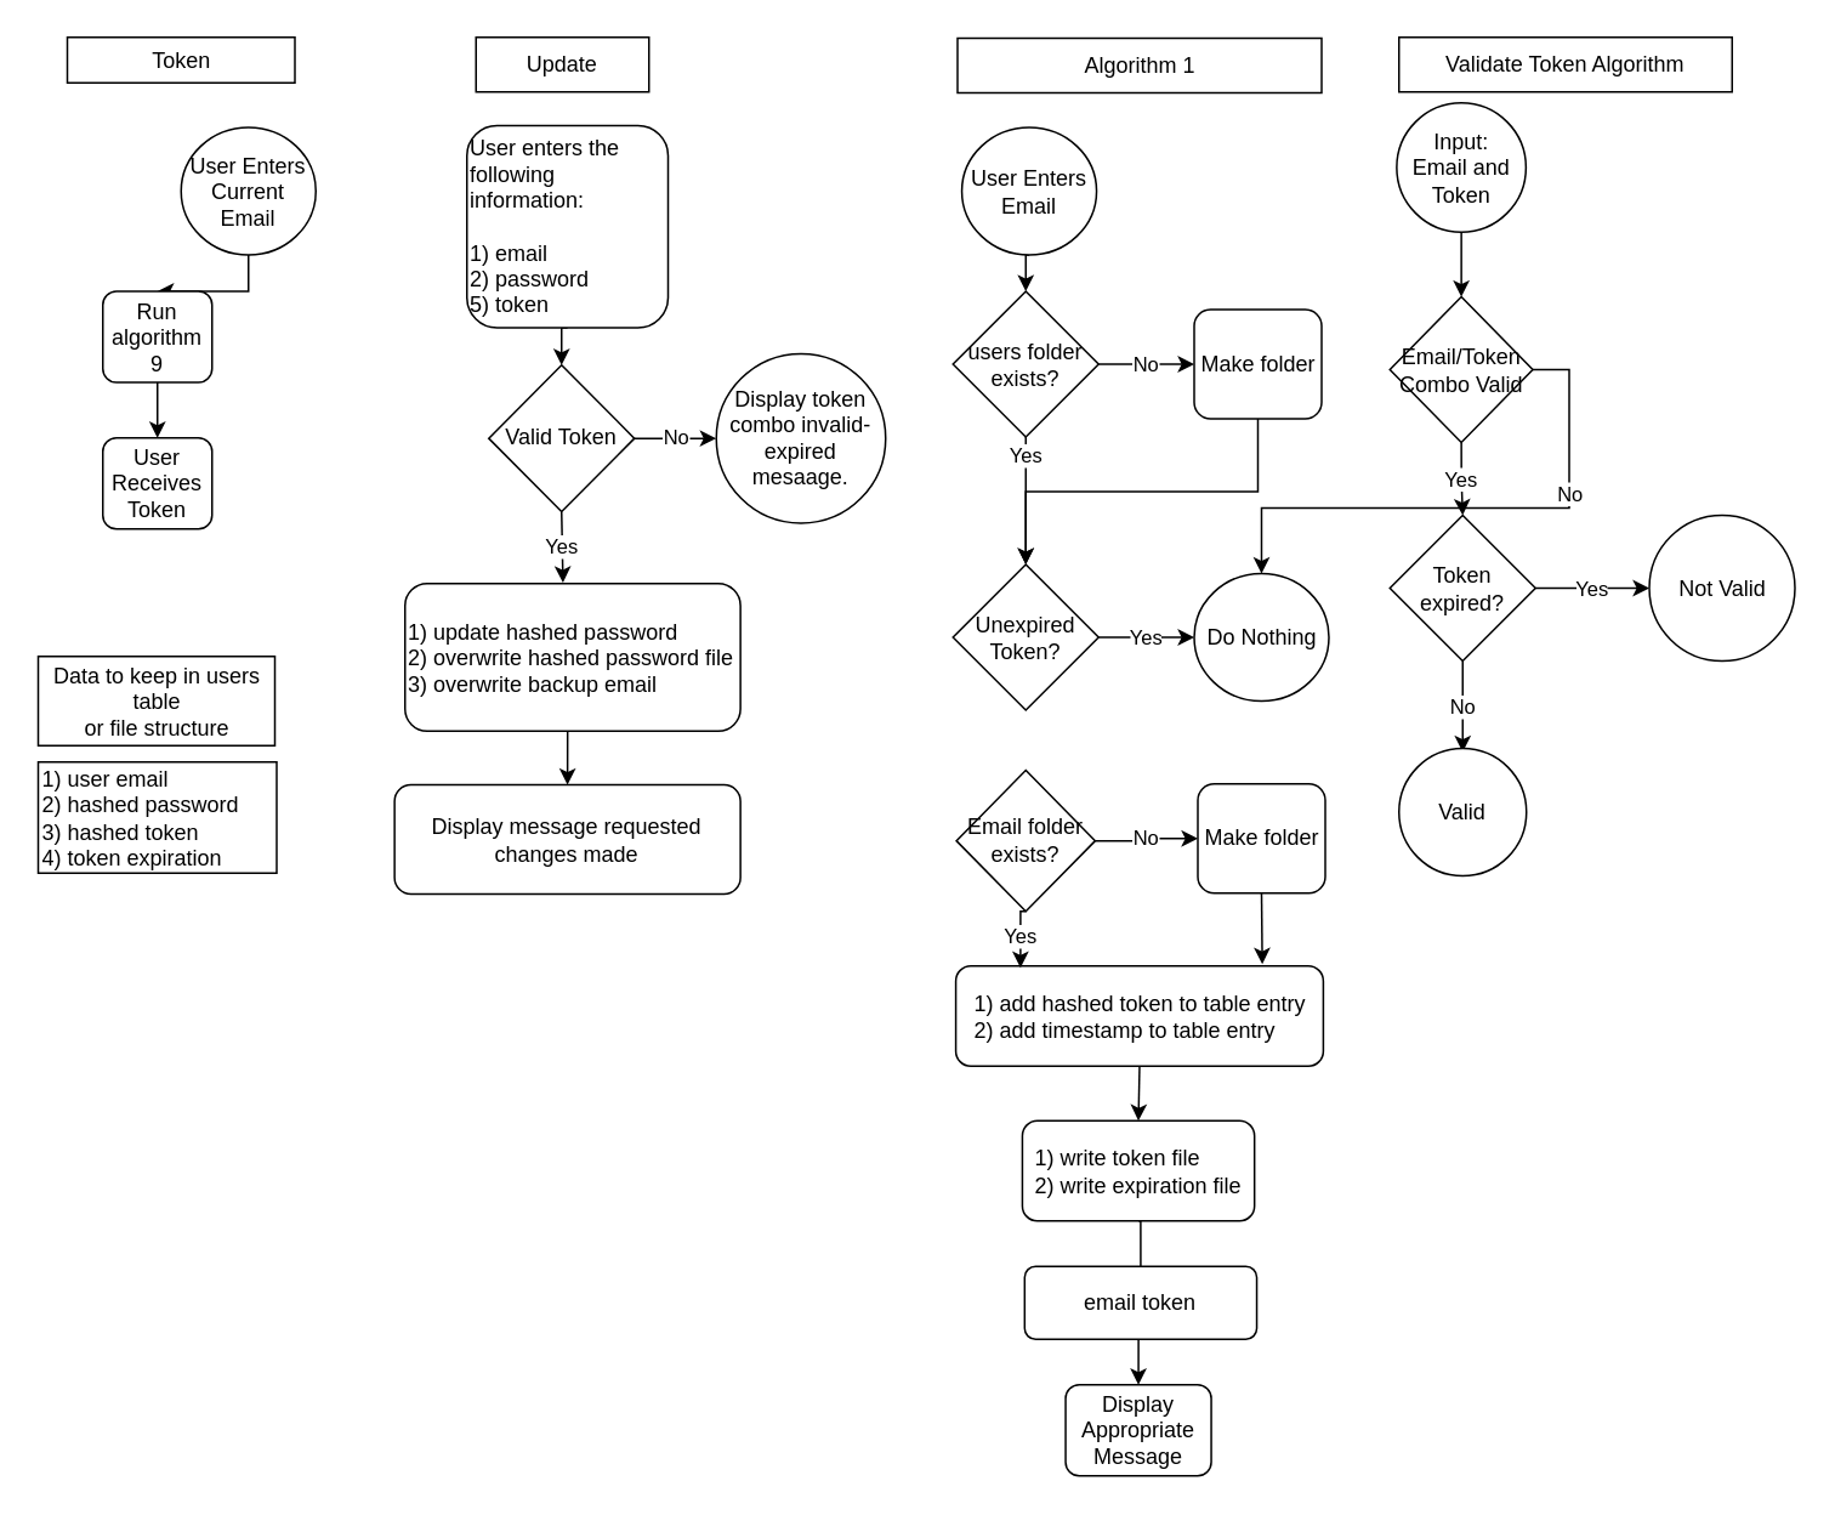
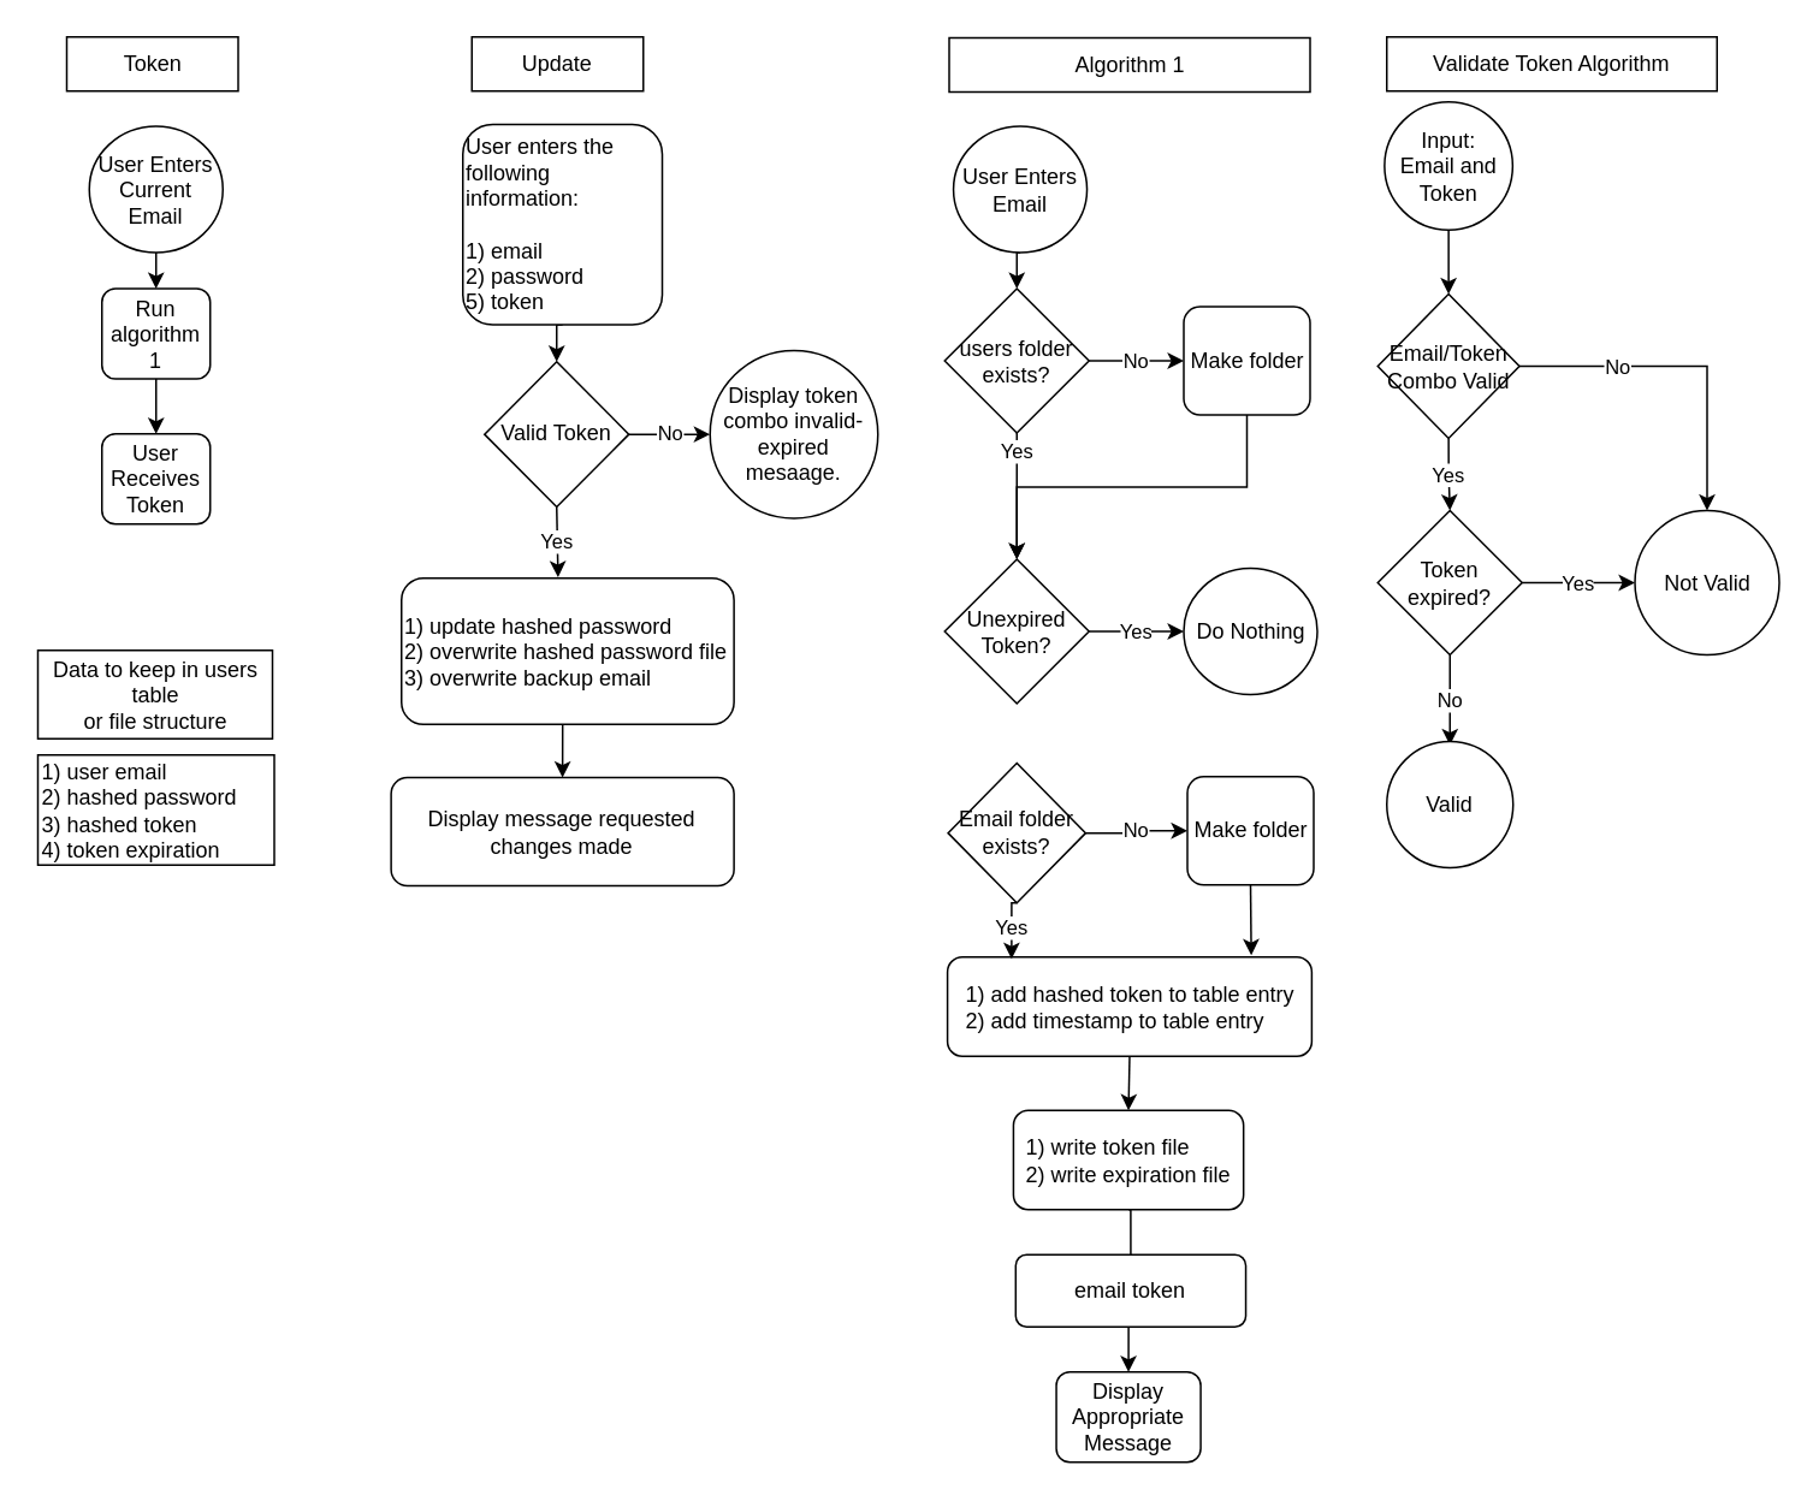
- <mxCell id="7" value="Token" style="rounded=0;whiteSpace=wrap;html=1;align=center;" parent="1" vertex="1"><mxGeometry x="36.5" y="20" width="125" height="25" as="geometry" /></mxCell>
+ <mxCell id="7" value="Token" style="rounded=0;whiteSpace=wrap;html=1;align=center;" parent="1" vertex="1"><mxGeometry x="36.5" y="20" width="95" height="30" as="geometry" /></mxCell>
- <mxCell id="40" value="User Enters Current Email" style="ellipse;whiteSpace=wrap;html=1;" parent="1" vertex="1"><mxGeometry x="99" y="69.5" width="74" height="70" as="geometry" /></mxCell>
+ <mxCell id="40" value="User Enters Current Email" style="ellipse;whiteSpace=wrap;html=1;" parent="1" vertex="1"><mxGeometry x="49" y="69.5" width="74" height="70" as="geometry" /></mxCell>
- <mxCell id="42" value="Run algorithm 9" style="rounded=1;whiteSpace=wrap;html=1;" parent="1" vertex="1"><mxGeometry x="56" y="159.5" width="60" height="50" as="geometry" /></mxCell>
+ <mxCell id="42" value="Run algorithm 1" style="rounded=1;whiteSpace=wrap;html=1;" parent="1" vertex="1"><mxGeometry x="56" y="159.5" width="60" height="50" as="geometry" /></mxCell>
- <mxCell id="10" value="No" style="edgeStyle=orthogonalEdgeStyle;rounded=0;orthogonalLoop=1;jettySize=auto;html=1;exitX=1;exitY=0.5;exitDx=0;exitDy=0;" parent="1" source="11" target="16" edge="1"><mxGeometry x="-0.413" relative="1" as="geometry"><mxPoint as="offset" /></mxGeometry></mxCell>
+ <mxCell id="10" value="No" style="edgeStyle=orthogonalEdgeStyle;rounded=0;orthogonalLoop=1;jettySize=auto;html=1;exitX=1;exitY=0.5;exitDx=0;exitDy=0;entryX=0.5;entryY=0;entryDx=0;entryDy=0;" parent="1" source="11" target="29" edge="1"><mxGeometry x="-0.413" relative="1" as="geometry"><mxPoint as="offset" /></mxGeometry></mxCell>
